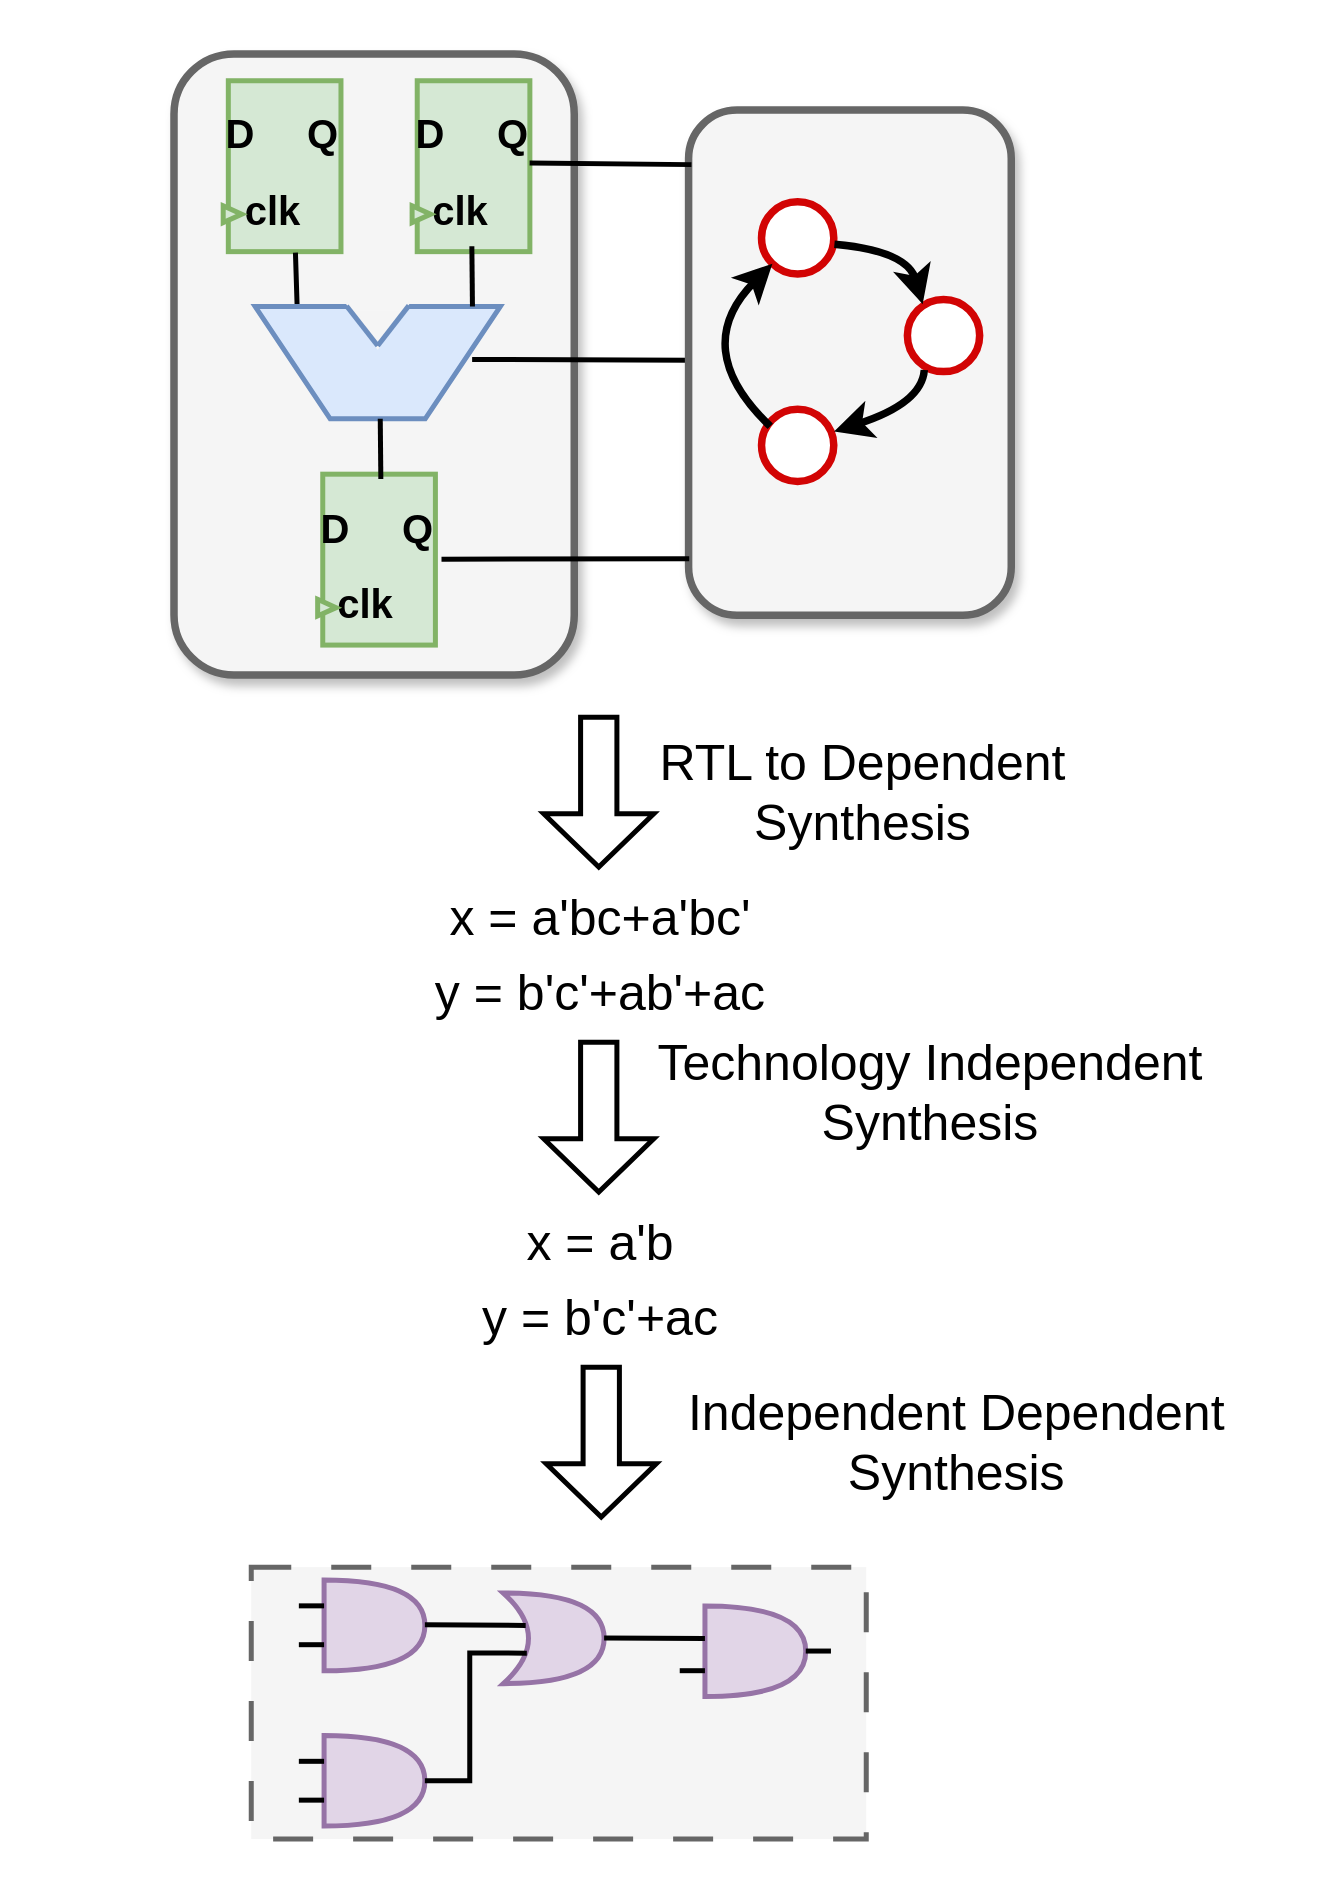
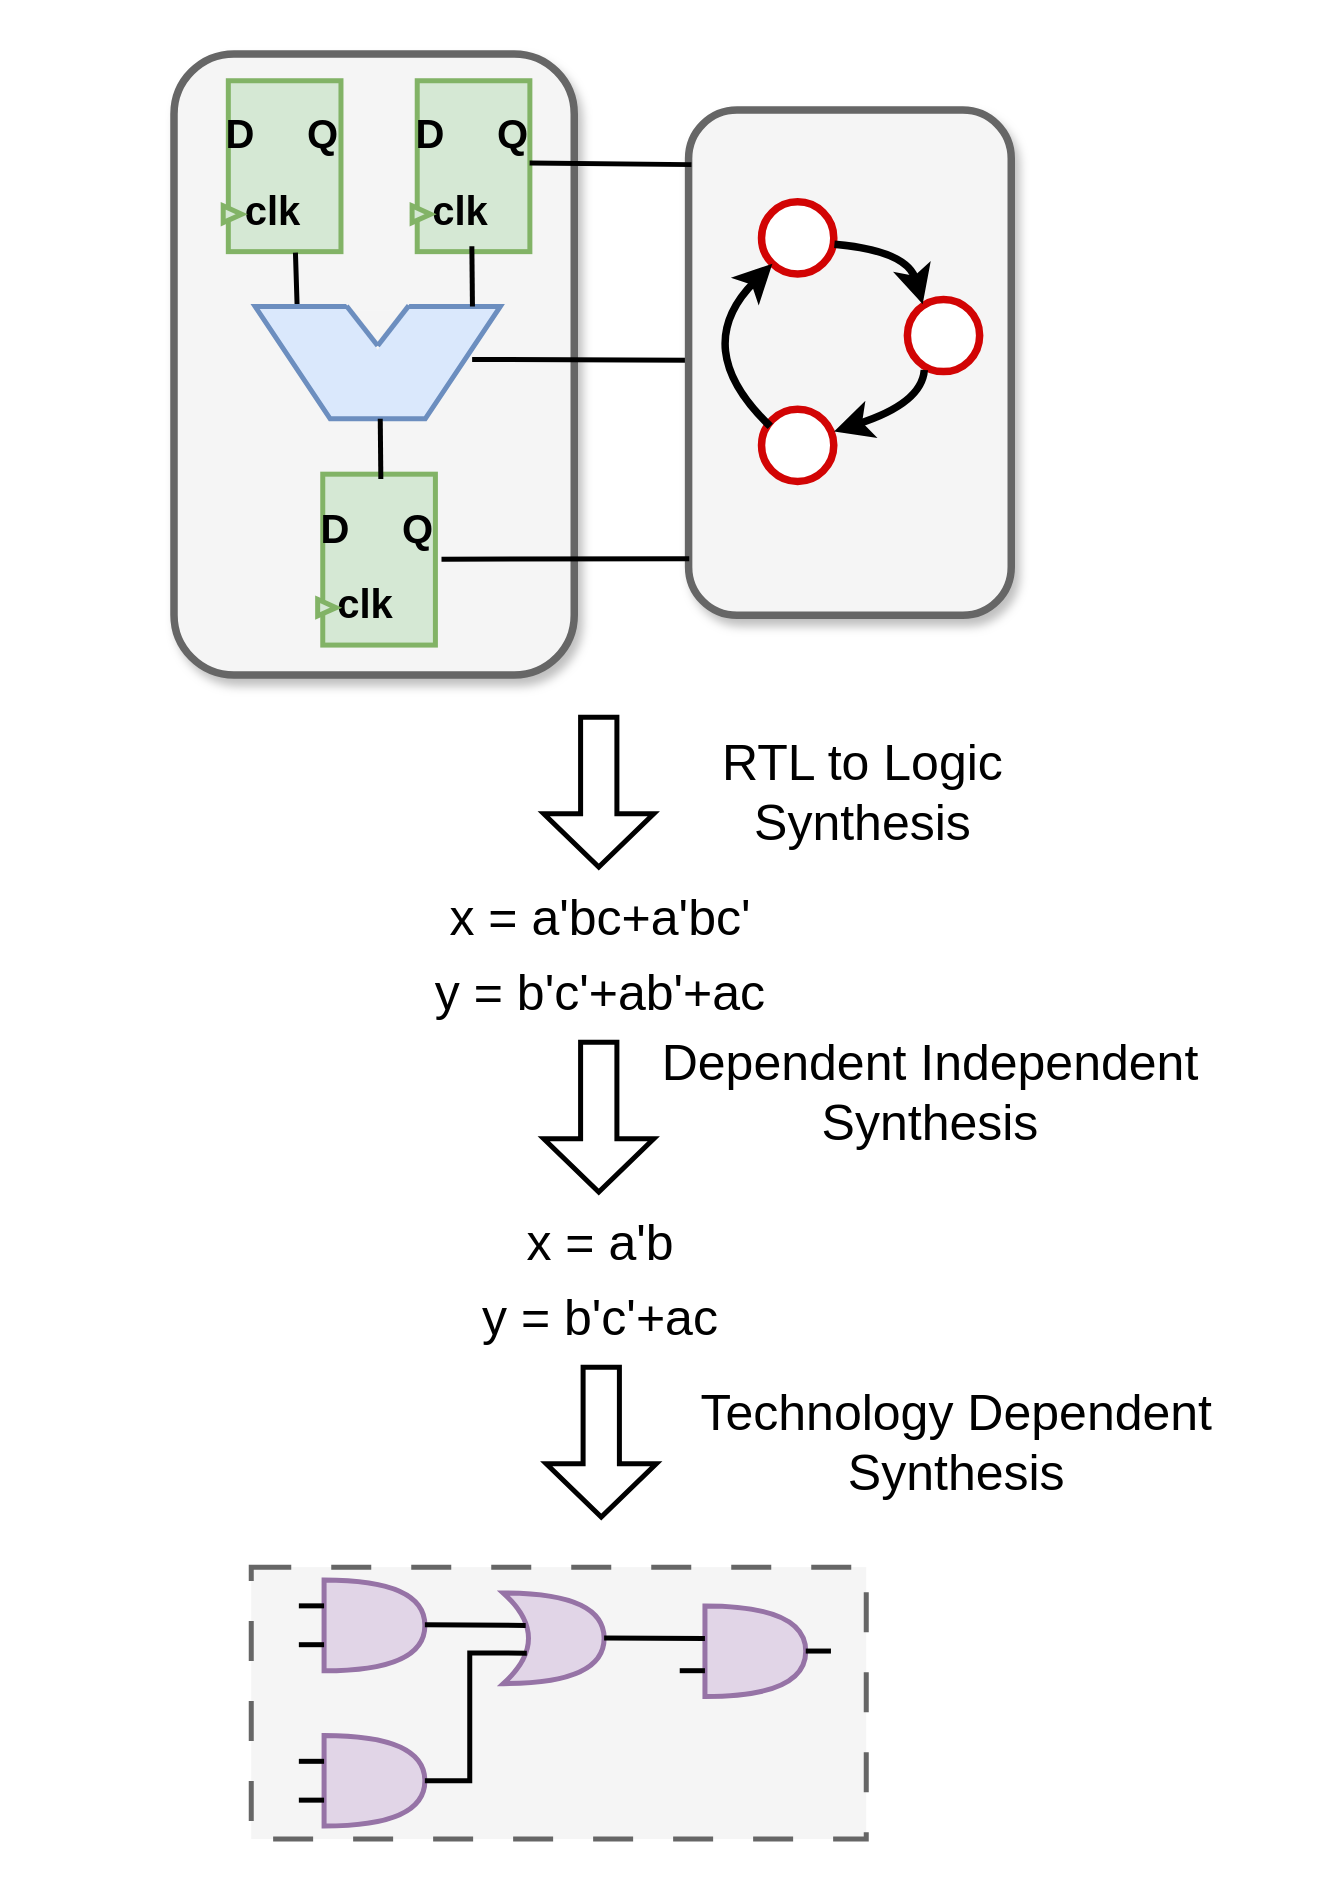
- <mxCell id="7" value="&lt;font style=&quot;font-size: 20px;&quot;&gt;RTL to Dependent&lt;/font&gt;&lt;div style=&quot;font-size: 20px;&quot;&gt;&lt;font style=&quot;font-size: 20px;&quot;&gt;Synthesis&lt;/font&gt;&lt;/div&gt;" style="text;html=1;align=center;verticalAlign=middle;whiteSpace=wrap;rounded=0;fontFamily=Helvetica;strokeWidth=3;fontSize=11;" parent="1" vertex="1"><mxGeometry x="220" y="286.25" width="250" height="60" as="geometry" /></mxCell>
+ <mxCell id="7" value="&lt;font style=&quot;font-size: 20px;&quot;&gt;RTL to Logic&lt;/font&gt;&lt;div style=&quot;font-size: 20px;&quot;&gt;&lt;font style=&quot;font-size: 20px;&quot;&gt;Synthesis&lt;/font&gt;&lt;/div&gt;" style="text;html=1;align=center;verticalAlign=middle;whiteSpace=wrap;rounded=0;fontFamily=Helvetica;strokeWidth=3;fontSize=11;" parent="1" vertex="1"><mxGeometry x="220" y="286.25" width="250" height="60" as="geometry" /></mxCell>
- <mxCell id="8" value="&lt;font style=&quot;font-size: 20px;&quot;&gt;&lt;font style=&quot;font-size: 20px;&quot;&gt;Technology&amp;nbsp;&lt;/font&gt;&lt;span style=&quot;background-color: initial; font-size: 20px;&quot;&gt;Independent&lt;/span&gt;&lt;/font&gt;&lt;div style=&quot;font-size: 20px;&quot;&gt;&lt;font style=&quot;font-size: 20px;&quot;&gt;Synthesis&lt;/font&gt;&lt;/div&gt;" style="text;html=1;align=center;verticalAlign=middle;whiteSpace=wrap;rounded=0;fontFamily=Helvetica;strokeWidth=3;fontSize=20;" parent="1" vertex="1"><mxGeometry x="230" y="406.25" width="284" height="60" as="geometry" /></mxCell>
+ <mxCell id="8" value="&lt;font style=&quot;font-size: 20px;&quot;&gt;&lt;font style=&quot;font-size: 20px;&quot;&gt;Dependent&amp;nbsp;&lt;/font&gt;&lt;span style=&quot;background-color: initial; font-size: 20px;&quot;&gt;Independent&lt;/span&gt;&lt;/font&gt;&lt;div style=&quot;font-size: 20px;&quot;&gt;&lt;font style=&quot;font-size: 20px;&quot;&gt;Synthesis&lt;/font&gt;&lt;/div&gt;" style="text;html=1;align=center;verticalAlign=middle;whiteSpace=wrap;rounded=0;fontFamily=Helvetica;strokeWidth=3;fontSize=20;" parent="1" vertex="1"><mxGeometry x="230" y="406.25" width="284" height="60" as="geometry" /></mxCell>
- <mxCell id="9" value="&lt;font style=&quot;font-size: 20px;&quot;&gt;&lt;font style=&quot;font-size: 20px;&quot;&gt;Independent&amp;nbsp;&lt;/font&gt;&lt;span style=&quot;background-color: initial;&quot;&gt;Dependent&lt;/span&gt;&lt;/font&gt;&lt;div style=&quot;font-size: 20px;&quot;&gt;&lt;font style=&quot;font-size: 20px;&quot;&gt;Synthesis&lt;/font&gt;&lt;/div&gt;" style="text;html=1;align=center;verticalAlign=middle;whiteSpace=wrap;rounded=0;fontFamily=Helvetica;strokeWidth=3;" parent="1" vertex="1"><mxGeometry x="266" y="546.25" width="233" height="60" as="geometry" /></mxCell>
+ <mxCell id="9" value="&lt;font style=&quot;font-size: 20px;&quot;&gt;&lt;font style=&quot;font-size: 20px;&quot;&gt;Technology&amp;nbsp;&lt;/font&gt;&lt;span style=&quot;background-color: initial;&quot;&gt;Dependent&lt;/span&gt;&lt;/font&gt;&lt;div style=&quot;font-size: 20px;&quot;&gt;&lt;font style=&quot;font-size: 20px;&quot;&gt;Synthesis&lt;/font&gt;&lt;/div&gt;" style="text;html=1;align=center;verticalAlign=middle;whiteSpace=wrap;rounded=0;fontFamily=Helvetica;strokeWidth=3;" parent="1" vertex="1"><mxGeometry x="266" y="546.25" width="233" height="60" as="geometry" /></mxCell>
